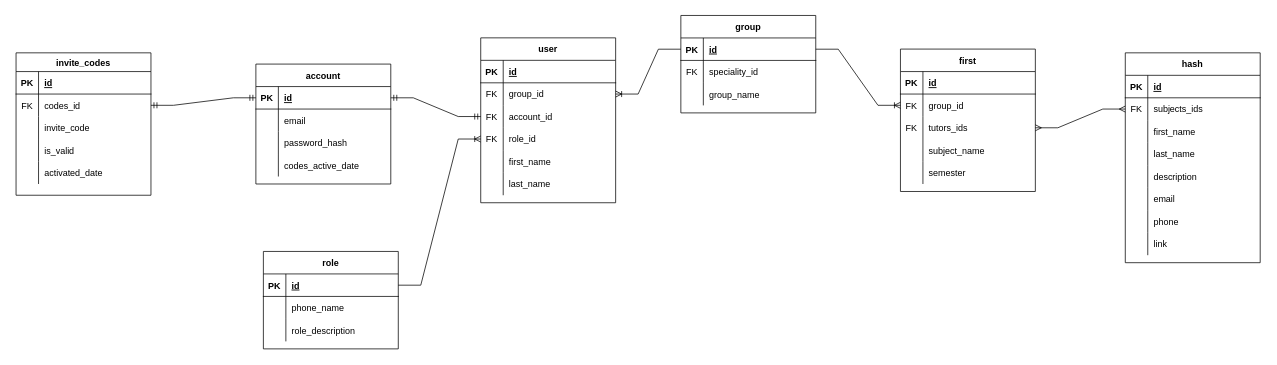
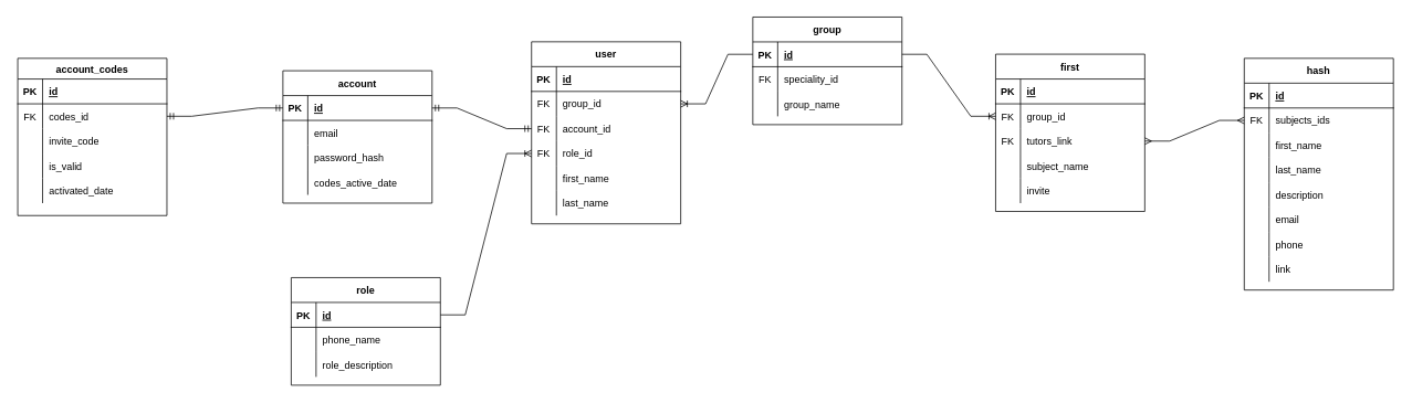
- <mxCell id="100" value="invite_codes" style="shape=table;startSize=25;container=1;collapsible=1;childLayout=tableLayout;fixedRows=1;rowLines=0;fontStyle=1;align=center;resizeLast=1;" parent="1" vertex="1"><mxGeometry x="20" y="70" width="180" height="190" as="geometry" /></mxCell>
+ <mxCell id="100" value="account_codes" style="shape=table;startSize=25;container=1;collapsible=1;childLayout=tableLayout;fixedRows=1;rowLines=0;fontStyle=1;align=center;resizeLast=1;" parent="1" vertex="1"><mxGeometry x="20" y="70" width="180" height="190" as="geometry" /></mxCell>
- <mxCell id="21" value="tutors_ids" style="shape=partialRectangle;connectable=0;fillColor=none;top=0;left=0;bottom=0;right=0;align=left;spacingLeft=6;fontStyle=0;overflow=hidden;" parent="19" vertex="1"><mxGeometry x="30" width="150" height="30" as="geometry"><mxRectangle width="150" height="30" as="alternateBounds" /></mxGeometry></mxCell>
+ <mxCell id="21" value="tutors_link" style="shape=partialRectangle;connectable=0;fillColor=none;top=0;left=0;bottom=0;right=0;align=left;spacingLeft=6;fontStyle=0;overflow=hidden;" parent="19" vertex="1"><mxGeometry x="30" width="150" height="30" as="geometry"><mxRectangle width="150" height="30" as="alternateBounds" /></mxGeometry></mxCell>
- <mxCell id="27" value="semester" style="shape=partialRectangle;connectable=0;fillColor=none;top=0;left=0;bottom=0;right=0;align=left;spacingLeft=6;overflow=hidden;" parent="25" vertex="1"><mxGeometry x="30" width="150" height="30" as="geometry"><mxRectangle width="150" height="30" as="alternateBounds" /></mxGeometry></mxCell>
+ <mxCell id="27" value="invite" style="shape=partialRectangle;connectable=0;fillColor=none;top=0;left=0;bottom=0;right=0;align=left;spacingLeft=6;overflow=hidden;" parent="25" vertex="1"><mxGeometry x="30" width="150" height="30" as="geometry"><mxRectangle width="150" height="30" as="alternateBounds" /></mxGeometry></mxCell>
